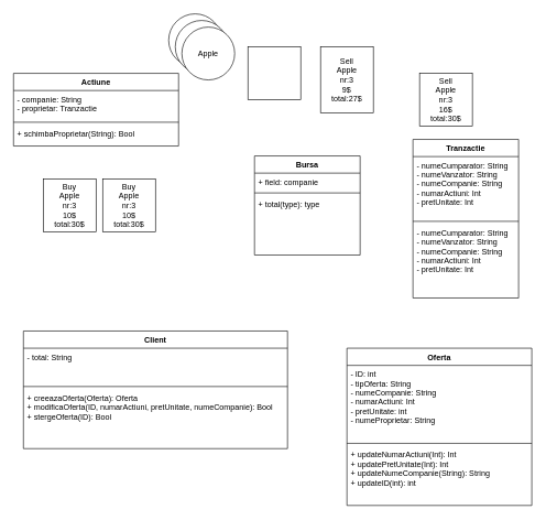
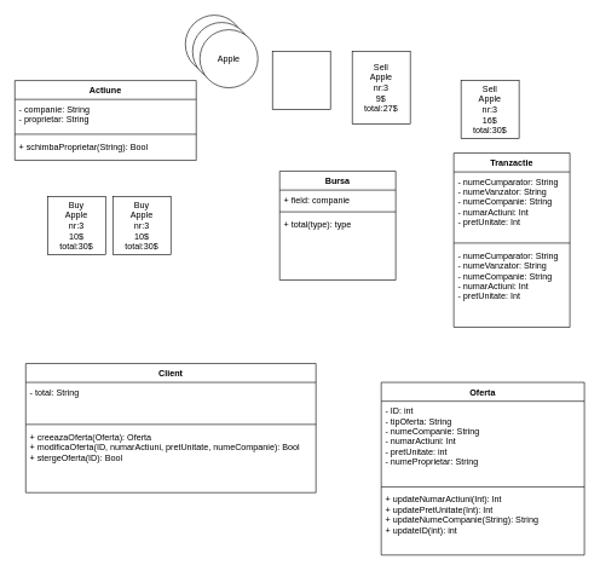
- <mxCell id="14" value="- companie: String&#10;- proprietar: Tranzactie" style="text;strokeColor=none;fillColor=none;align=left;verticalAlign=top;spacingLeft=4;spacingRight=4;overflow=hidden;rotatable=0;points=[[0,0.5],[1,0.5]];portConstraint=eastwest;" vertex="1" parent="13"><mxGeometry y="26" width="250" height="44" as="geometry" /></mxCell>
+ <mxCell id="14" value="- companie: String&#10;- proprietar: String" style="text;strokeColor=none;fillColor=none;align=left;verticalAlign=top;spacingLeft=4;spacingRight=4;overflow=hidden;rotatable=0;points=[[0,0.5],[1,0.5]];portConstraint=eastwest;" vertex="1" parent="13"><mxGeometry y="26" width="250" height="44" as="geometry" /></mxCell>
